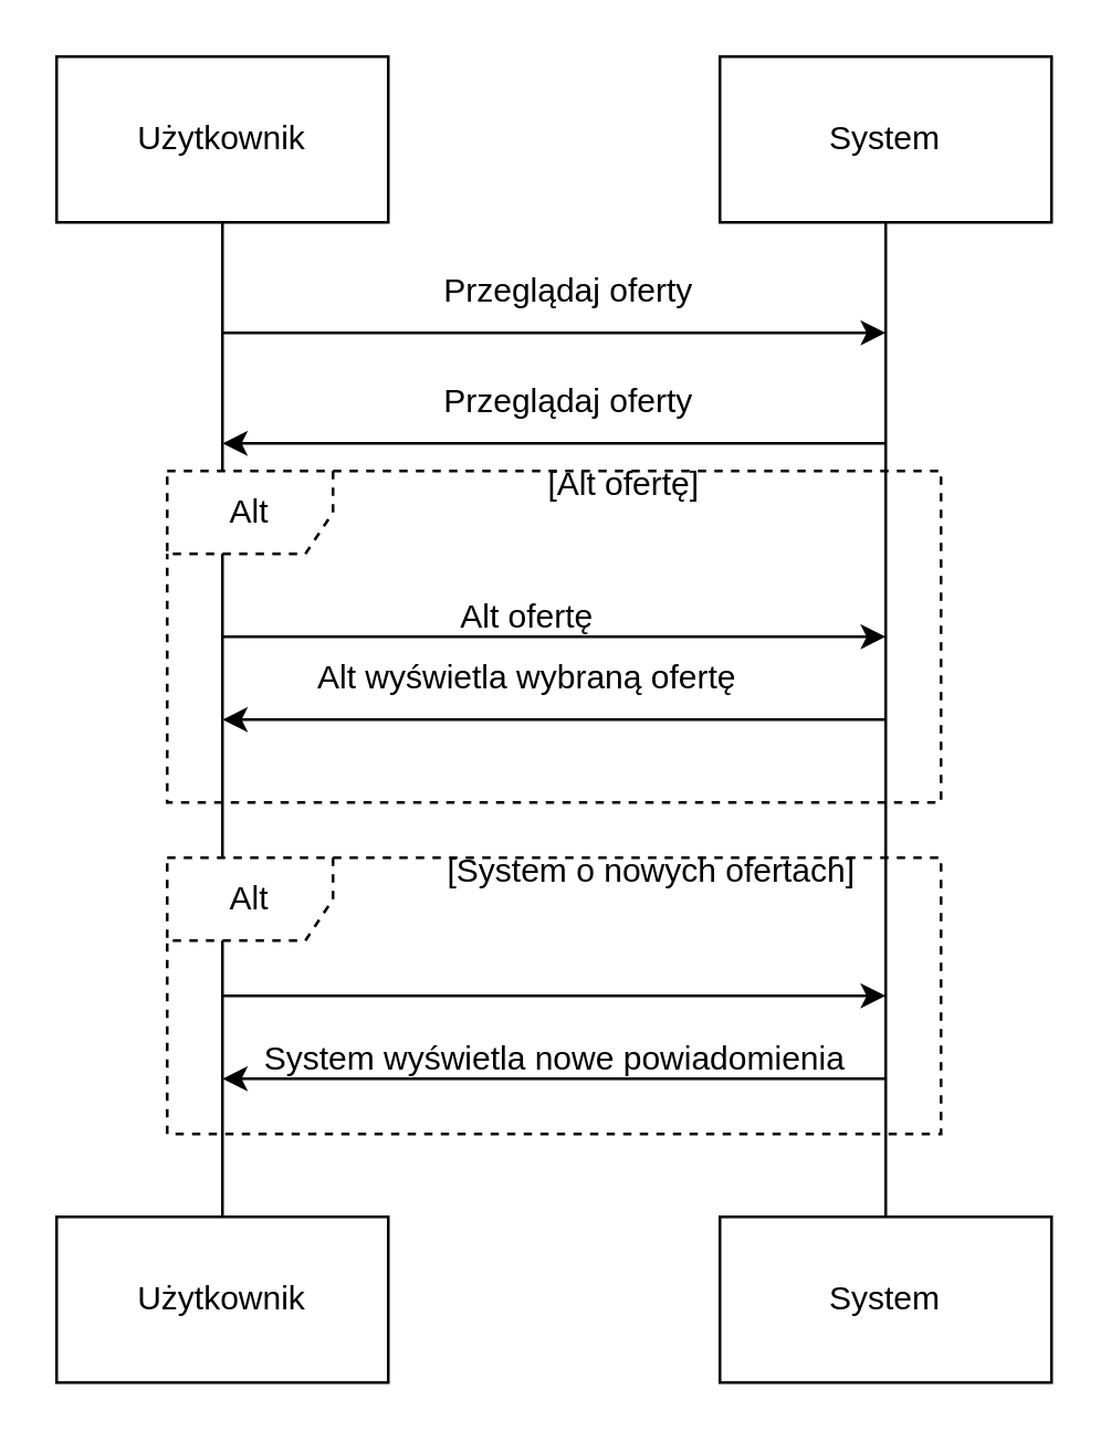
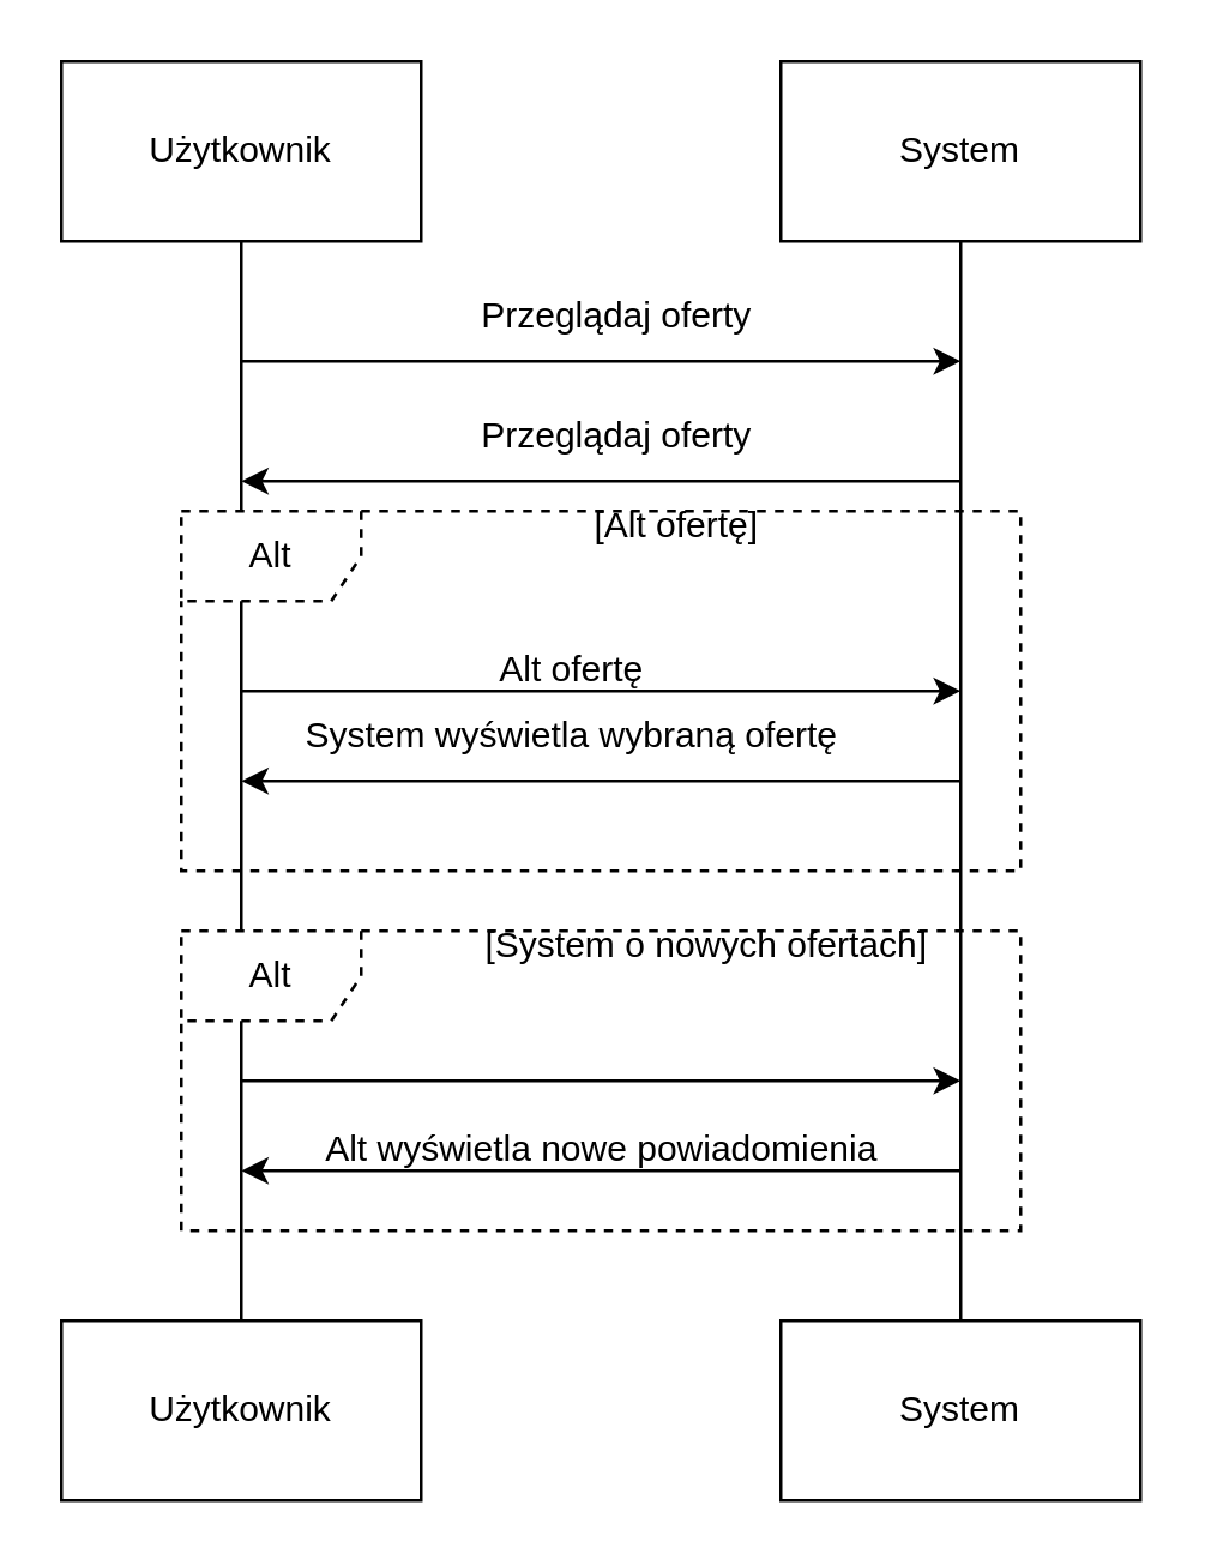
- <mxCell id="17" value="Alt wyświetla wybraną ofertę" style="text;html=1;align=center;verticalAlign=middle;resizable=0;points=[];autosize=1;strokeColor=none;fillColor=none;" vertex="1" parent="1"><mxGeometry x="90" y="230" width="200" height="30" as="geometry" /></mxCell>
+ <mxCell id="17" value="System wyświetla wybraną ofertę" style="text;html=1;align=center;verticalAlign=middle;resizable=0;points=[];autosize=1;strokeColor=none;fillColor=none;" vertex="1" parent="1"><mxGeometry x="90" y="230" width="200" height="30" as="geometry" /></mxCell>
- <mxCell id="22" value="System wyświetla nowe powiadomienia" style="text;html=1;align=center;verticalAlign=middle;resizable=0;points=[];autosize=1;strokeColor=none;fillColor=none;" vertex="1" parent="1"><mxGeometry x="80" y="368" width="240" height="30" as="geometry" /></mxCell>
+ <mxCell id="22" value="Alt wyświetla nowe powiadomienia" style="text;html=1;align=center;verticalAlign=middle;resizable=0;points=[];autosize=1;strokeColor=none;fillColor=none;" vertex="1" parent="1"><mxGeometry x="80" y="368" width="240" height="30" as="geometry" /></mxCell>
